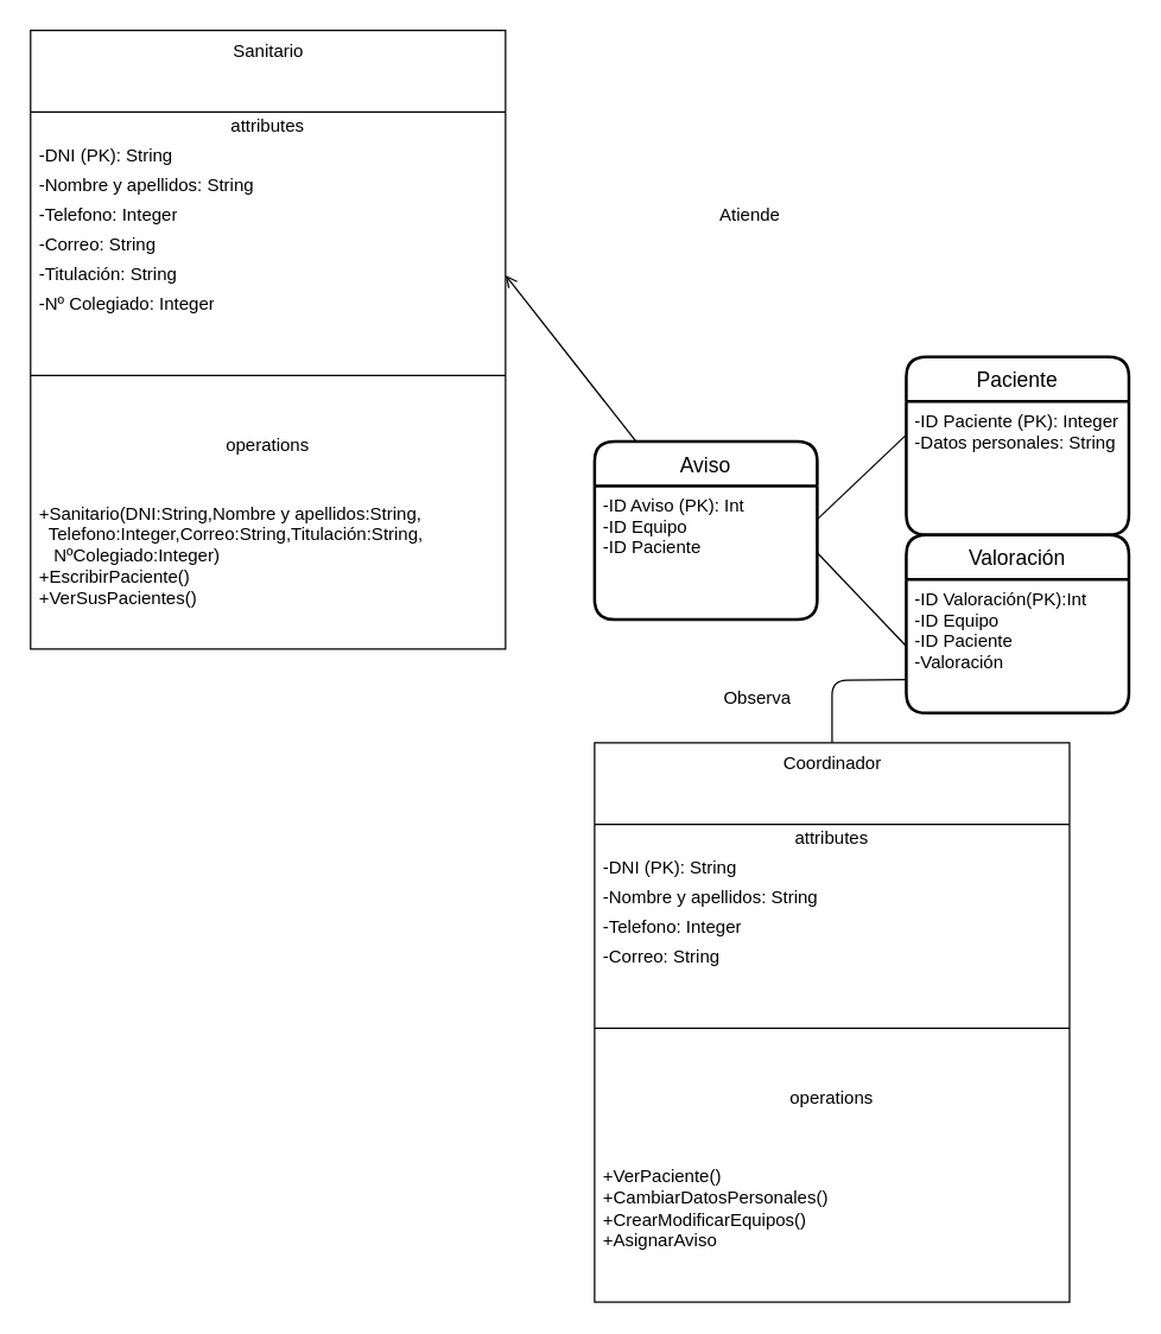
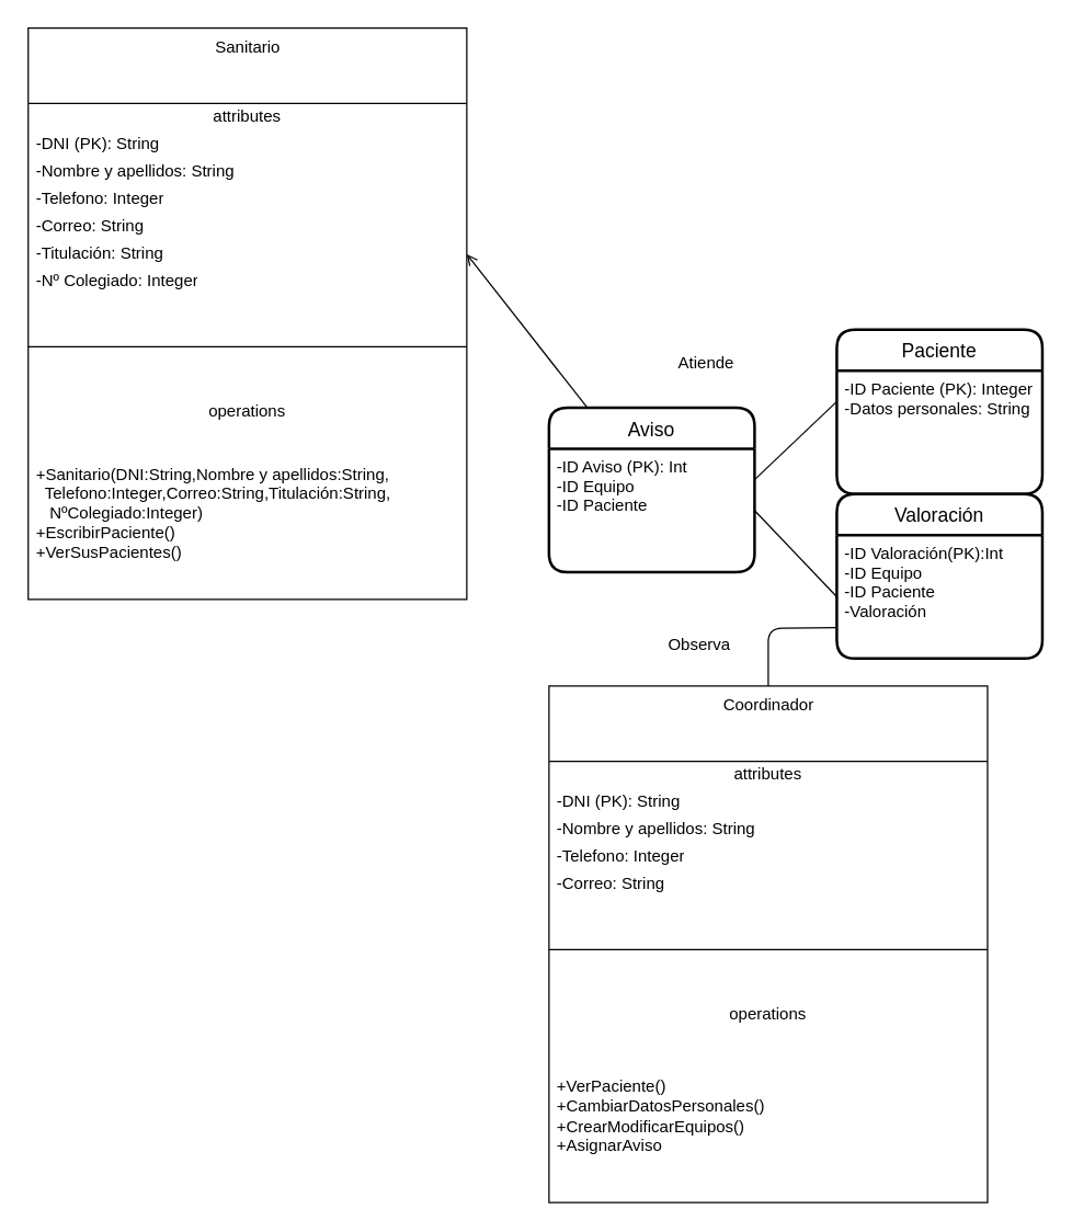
- <mxCell id="25" value="Atiende" style="text;html=1;strokeColor=none;fillColor=none;align=center;verticalAlign=middle;whiteSpace=wrap;rounded=0;" parent="1" vertex="1"><mxGeometry x="475" y="130" width="60" height="30" as="geometry" /></mxCell>
+ <mxCell id="25" value="Atiende" style="text;html=1;strokeColor=none;fillColor=none;align=center;verticalAlign=middle;whiteSpace=wrap;rounded=0;" parent="1" vertex="1"><mxGeometry x="485" y="250" width="60" height="30" as="geometry" /></mxCell>
